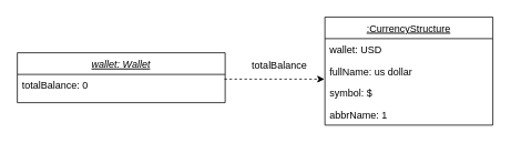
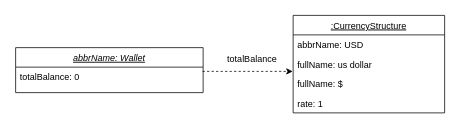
- <mxCell id="5" value="wallet: USD" style="text;align=left;verticalAlign=top;spacingLeft=4;spacingRight=4;overflow=hidden;rotatable=0;points=[[0,0.5],[1,0.5]];portConstraint=eastwest;" parent="4" vertex="1"><mxGeometry y="26" width="202" height="26" as="geometry" /></mxCell>
+ <mxCell id="5" value="abbrName: USD" style="text;align=left;verticalAlign=top;spacingLeft=4;spacingRight=4;overflow=hidden;rotatable=0;points=[[0,0.5],[1,0.5]];portConstraint=eastwest;" parent="4" vertex="1"><mxGeometry y="26" width="202" height="26" as="geometry" /></mxCell>
- <mxCell id="2" value="wallet: Wallet" style="swimlane;fontStyle=6;align=center;verticalAlign=top;childLayout=stackLayout;horizontal=1;startSize=26;horizontalStack=0;resizeParent=1;resizeLast=0;collapsible=1;marginBottom=0;rounded=0;shadow=0;strokeWidth=1;" parent="1" vertex="1"><mxGeometry x="20" y="63" width="250" height="60" as="geometry"><mxRectangle x="230" y="140" width="160" height="26" as="alternateBounds" /></mxGeometry></mxCell>
+ <mxCell id="2" value="abbrName: Wallet" style="swimlane;fontStyle=6;align=center;verticalAlign=top;childLayout=stackLayout;horizontal=1;startSize=26;horizontalStack=0;resizeParent=1;resizeLast=0;collapsible=1;marginBottom=0;rounded=0;shadow=0;strokeWidth=1;" parent="1" vertex="1"><mxGeometry x="20" y="63" width="250" height="60" as="geometry"><mxRectangle x="230" y="140" width="160" height="26" as="alternateBounds" /></mxGeometry></mxCell>
- <mxCell id="7" value="symbol: $" style="text;align=left;verticalAlign=top;spacingLeft=4;spacingRight=4;overflow=hidden;rotatable=0;points=[[0,0.5],[1,0.5]];portConstraint=eastwest;rounded=0;shadow=0;html=0;" parent="4" vertex="1"><mxGeometry y="78" width="202" height="26" as="geometry" /></mxCell>
+ <mxCell id="7" value="fullName: $" style="text;align=left;verticalAlign=top;spacingLeft=4;spacingRight=4;overflow=hidden;rotatable=0;points=[[0,0.5],[1,0.5]];portConstraint=eastwest;rounded=0;shadow=0;html=0;" parent="4" vertex="1"><mxGeometry y="78" width="202" height="26" as="geometry" /></mxCell>
- <mxCell id="8" value="abbrName: 1" style="text;align=left;verticalAlign=top;spacingLeft=4;spacingRight=4;overflow=hidden;rotatable=0;points=[[0,0.5],[1,0.5]];portConstraint=eastwest;rounded=0;shadow=0;html=0;" parent="4" vertex="1"><mxGeometry y="104" width="202" height="26" as="geometry" /></mxCell>
+ <mxCell id="8" value="rate: 1" style="text;align=left;verticalAlign=top;spacingLeft=4;spacingRight=4;overflow=hidden;rotatable=0;points=[[0,0.5],[1,0.5]];portConstraint=eastwest;rounded=0;shadow=0;html=0;" parent="4" vertex="1"><mxGeometry y="104" width="202" height="26" as="geometry" /></mxCell>
